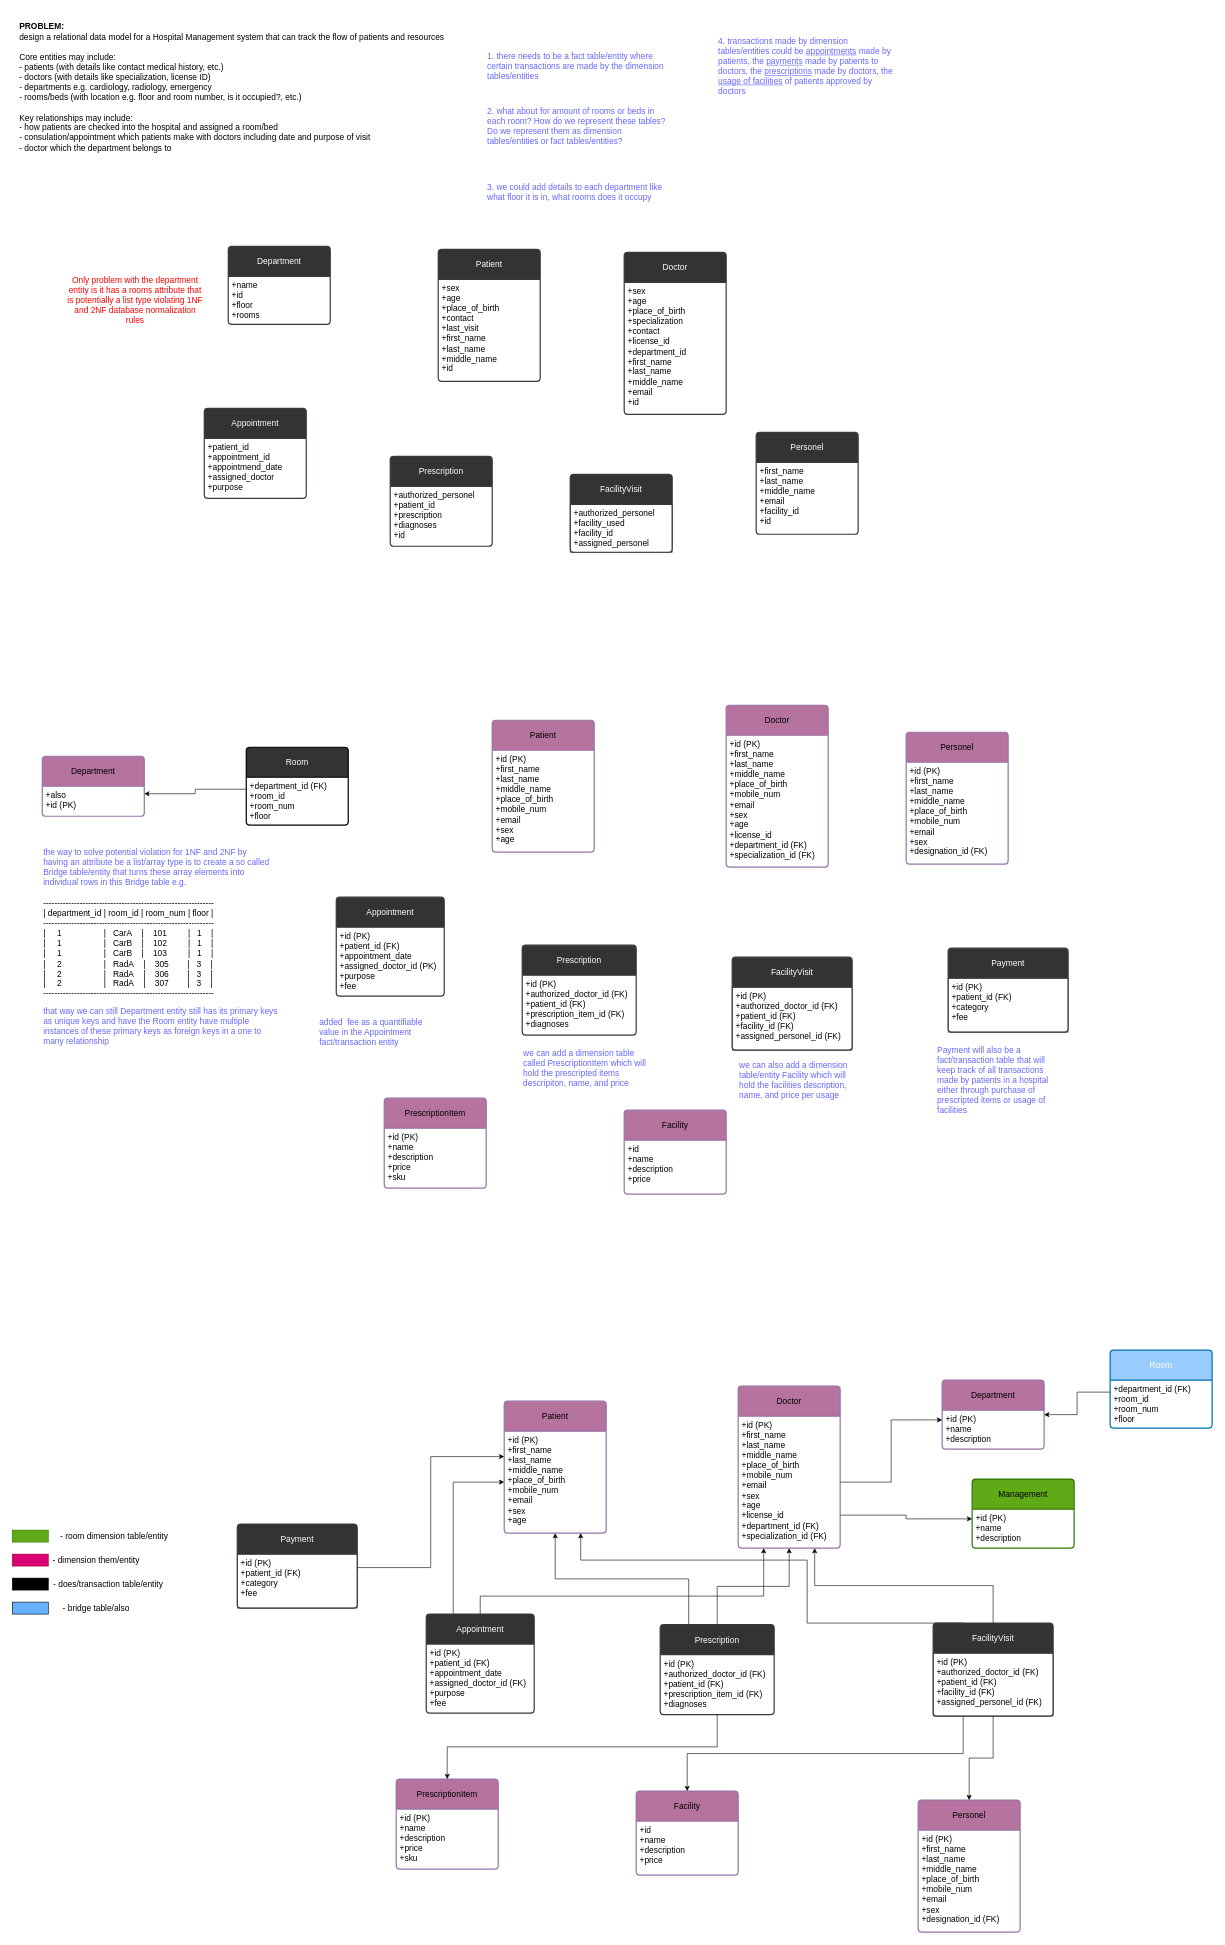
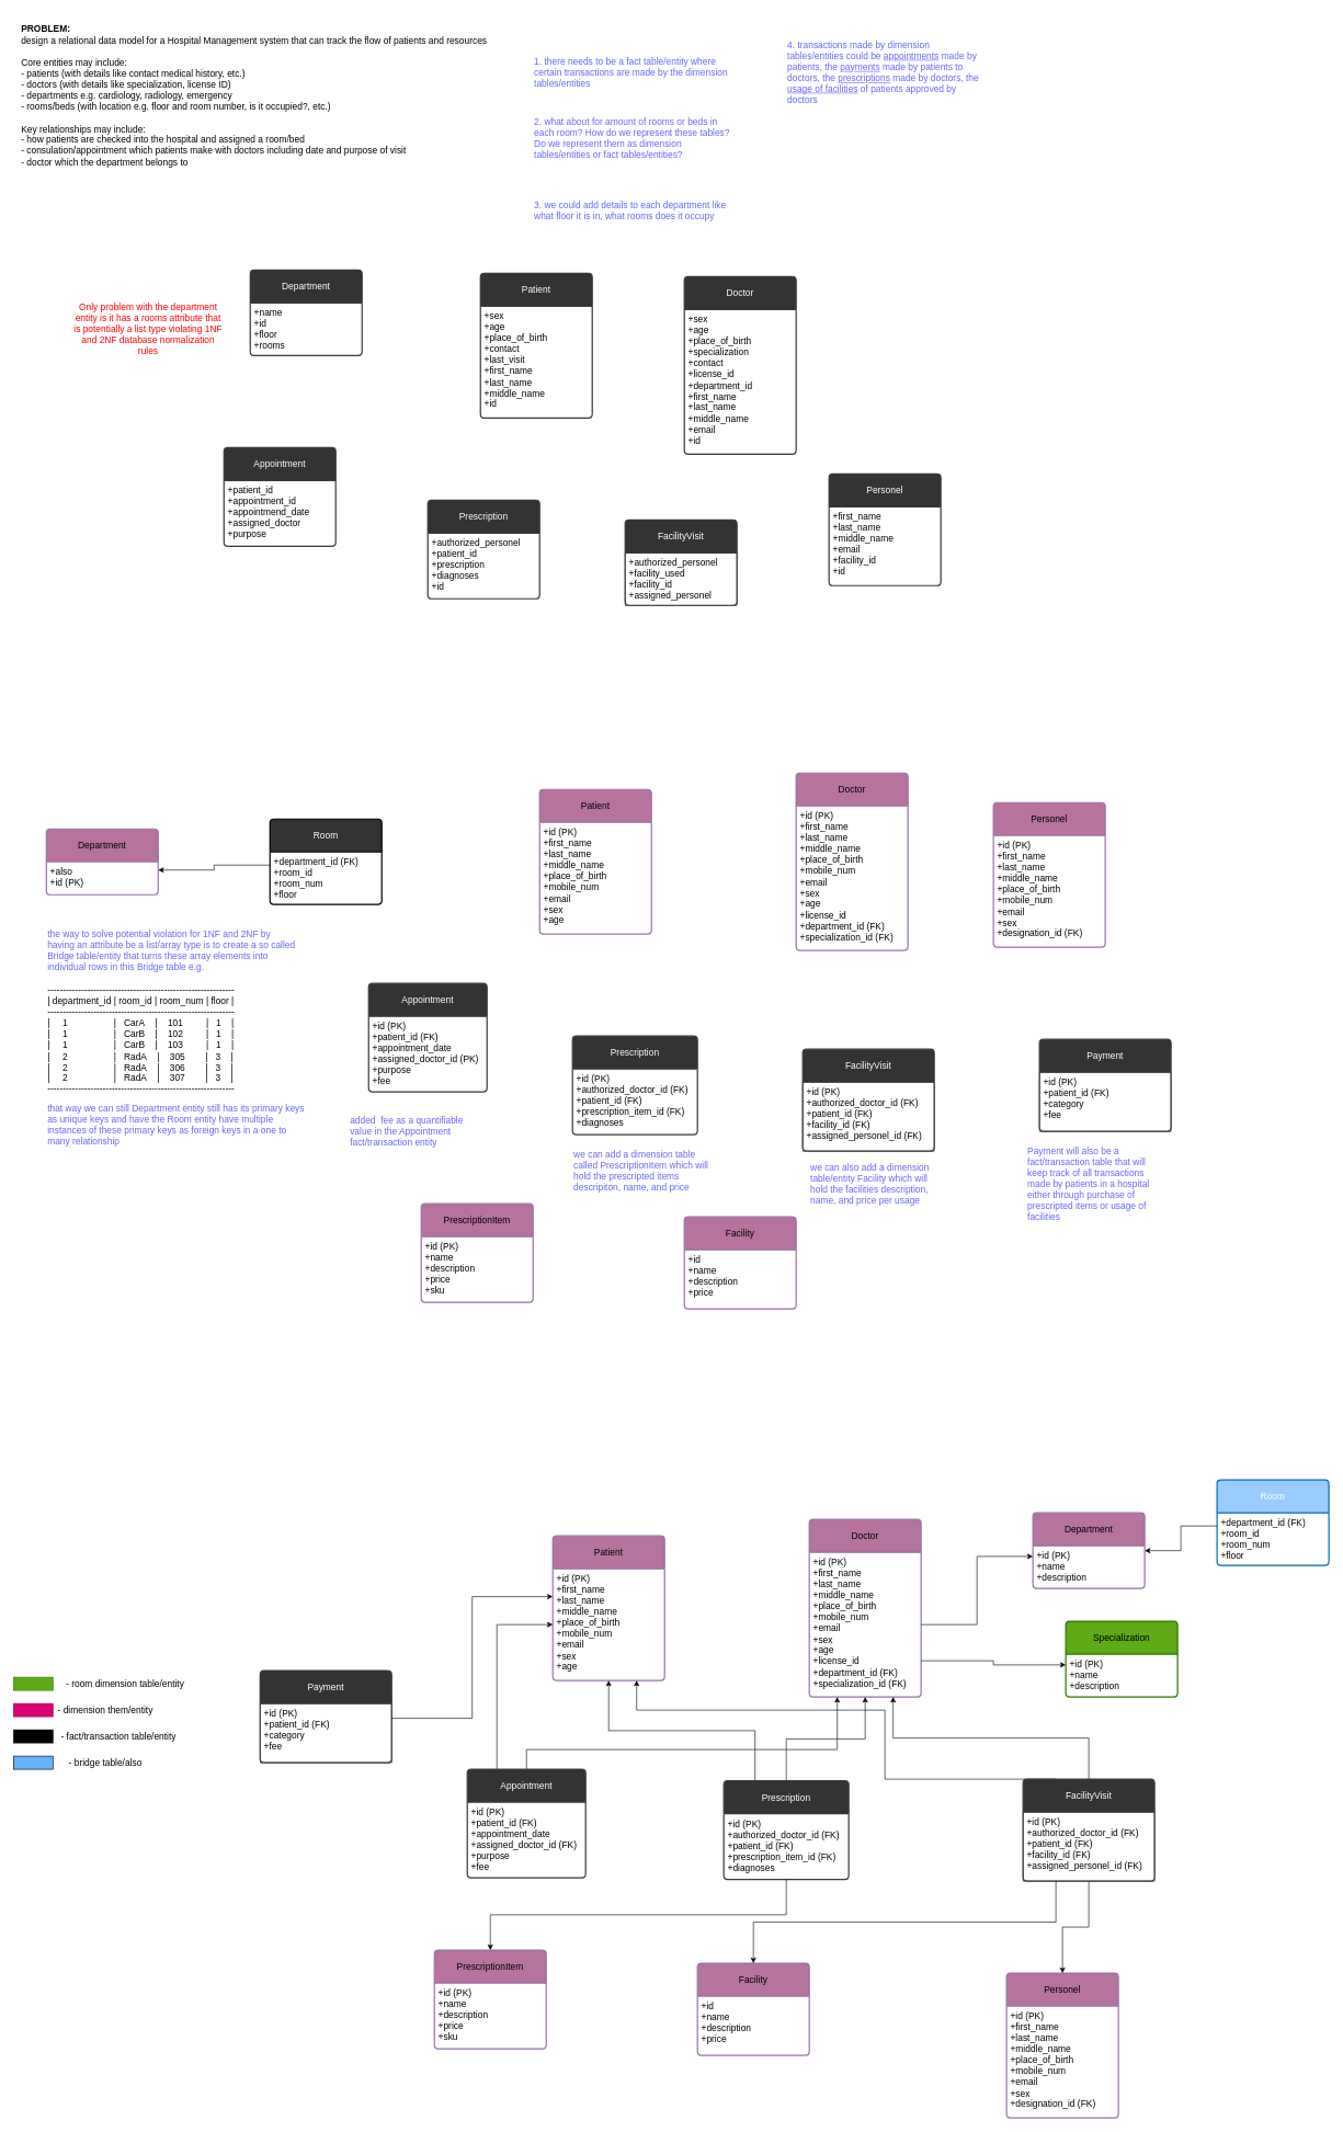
- <mxCell id="82" value="&lt;font style=&quot;color: rgb(0, 0, 0);&quot;&gt;Management&lt;/font&gt;" style="swimlane;childLayout=stackLayout;horizontal=1;startSize=50;horizontalStack=0;rounded=1;fontSize=14;fontStyle=0;strokeWidth=2;resizeParent=0;resizeLast=1;shadow=0;dashed=0;align=center;arcSize=4;whiteSpace=wrap;html=1;fillColor=#60a917;strokeColor=#2D7600;fontColor=#ffffff;" parent="1" vertex="1"><mxGeometry x="1620" y="2465" width="170" height="115" as="geometry"><mxRectangle x="370" y="190" width="110" height="50" as="alternateBounds" /></mxGeometry></mxCell>
+ <mxCell id="82" value="&lt;font style=&quot;color: rgb(0, 0, 0);&quot;&gt;Specialization&lt;/font&gt;" style="swimlane;childLayout=stackLayout;horizontal=1;startSize=50;horizontalStack=0;rounded=1;fontSize=14;fontStyle=0;strokeWidth=2;resizeParent=0;resizeLast=1;shadow=0;dashed=0;align=center;arcSize=4;whiteSpace=wrap;html=1;fillColor=#60a917;strokeColor=#2D7600;fontColor=#ffffff;" parent="1" vertex="1"><mxGeometry x="1620" y="2465" width="170" height="115" as="geometry"><mxRectangle x="370" y="190" width="110" height="50" as="alternateBounds" /></mxGeometry></mxCell>
- <mxCell id="95" value="&lt;font style=&quot;font-size: 14px;&quot;&gt;- does/transaction table/entity&lt;/font&gt;" style="text;html=1;whiteSpace=wrap;strokeColor=none;fillColor=none;align=center;verticalAlign=middle;rounded=0;" parent="1" vertex="1"><mxGeometry x="60" y="2625" width="240" height="30" as="geometry" /></mxCell>
+ <mxCell id="95" value="&lt;font style=&quot;font-size: 14px;&quot;&gt;- fact/transaction table/entity&lt;/font&gt;" style="text;html=1;whiteSpace=wrap;strokeColor=none;fillColor=none;align=center;verticalAlign=middle;rounded=0;" parent="1" vertex="1"><mxGeometry x="60" y="2625" width="240" height="30" as="geometry" /></mxCell>
